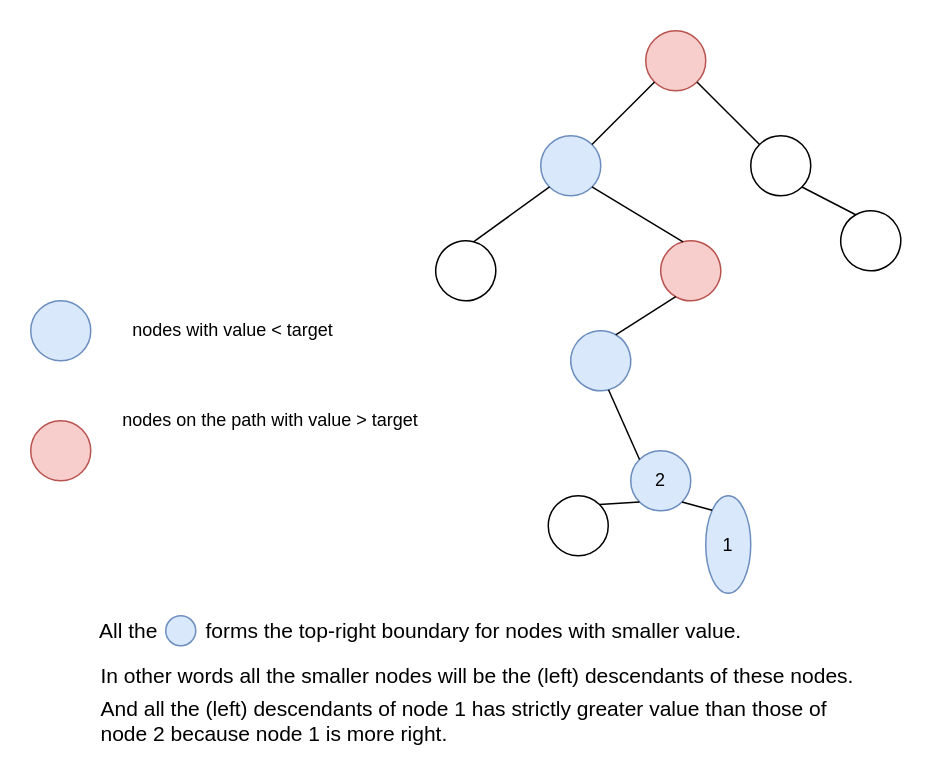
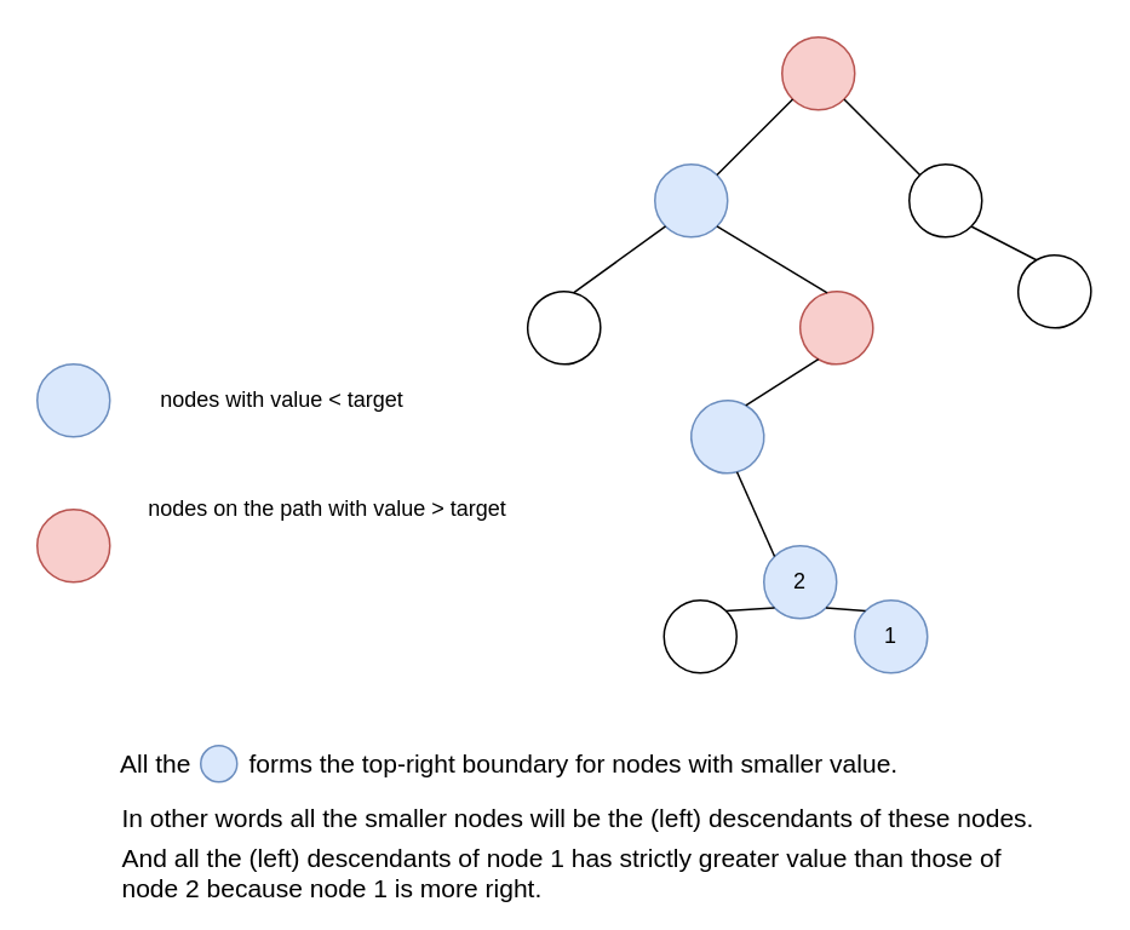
- <mxCell id="16" value="1" style="ellipse;whiteSpace=wrap;html=1;aspect=fixed;fillColor=#dae8fc;strokeColor=#6c8ebf;" vertex="1" parent="1"><mxGeometry x="470" y="330" width="30" height="65" as="geometry" /></mxCell>
+ <mxCell id="16" value="1" style="ellipse;whiteSpace=wrap;html=1;aspect=fixed;fillColor=#dae8fc;strokeColor=#6c8ebf;" vertex="1" parent="1"><mxGeometry x="470" y="330" width="40" height="40" as="geometry" /></mxCell>
